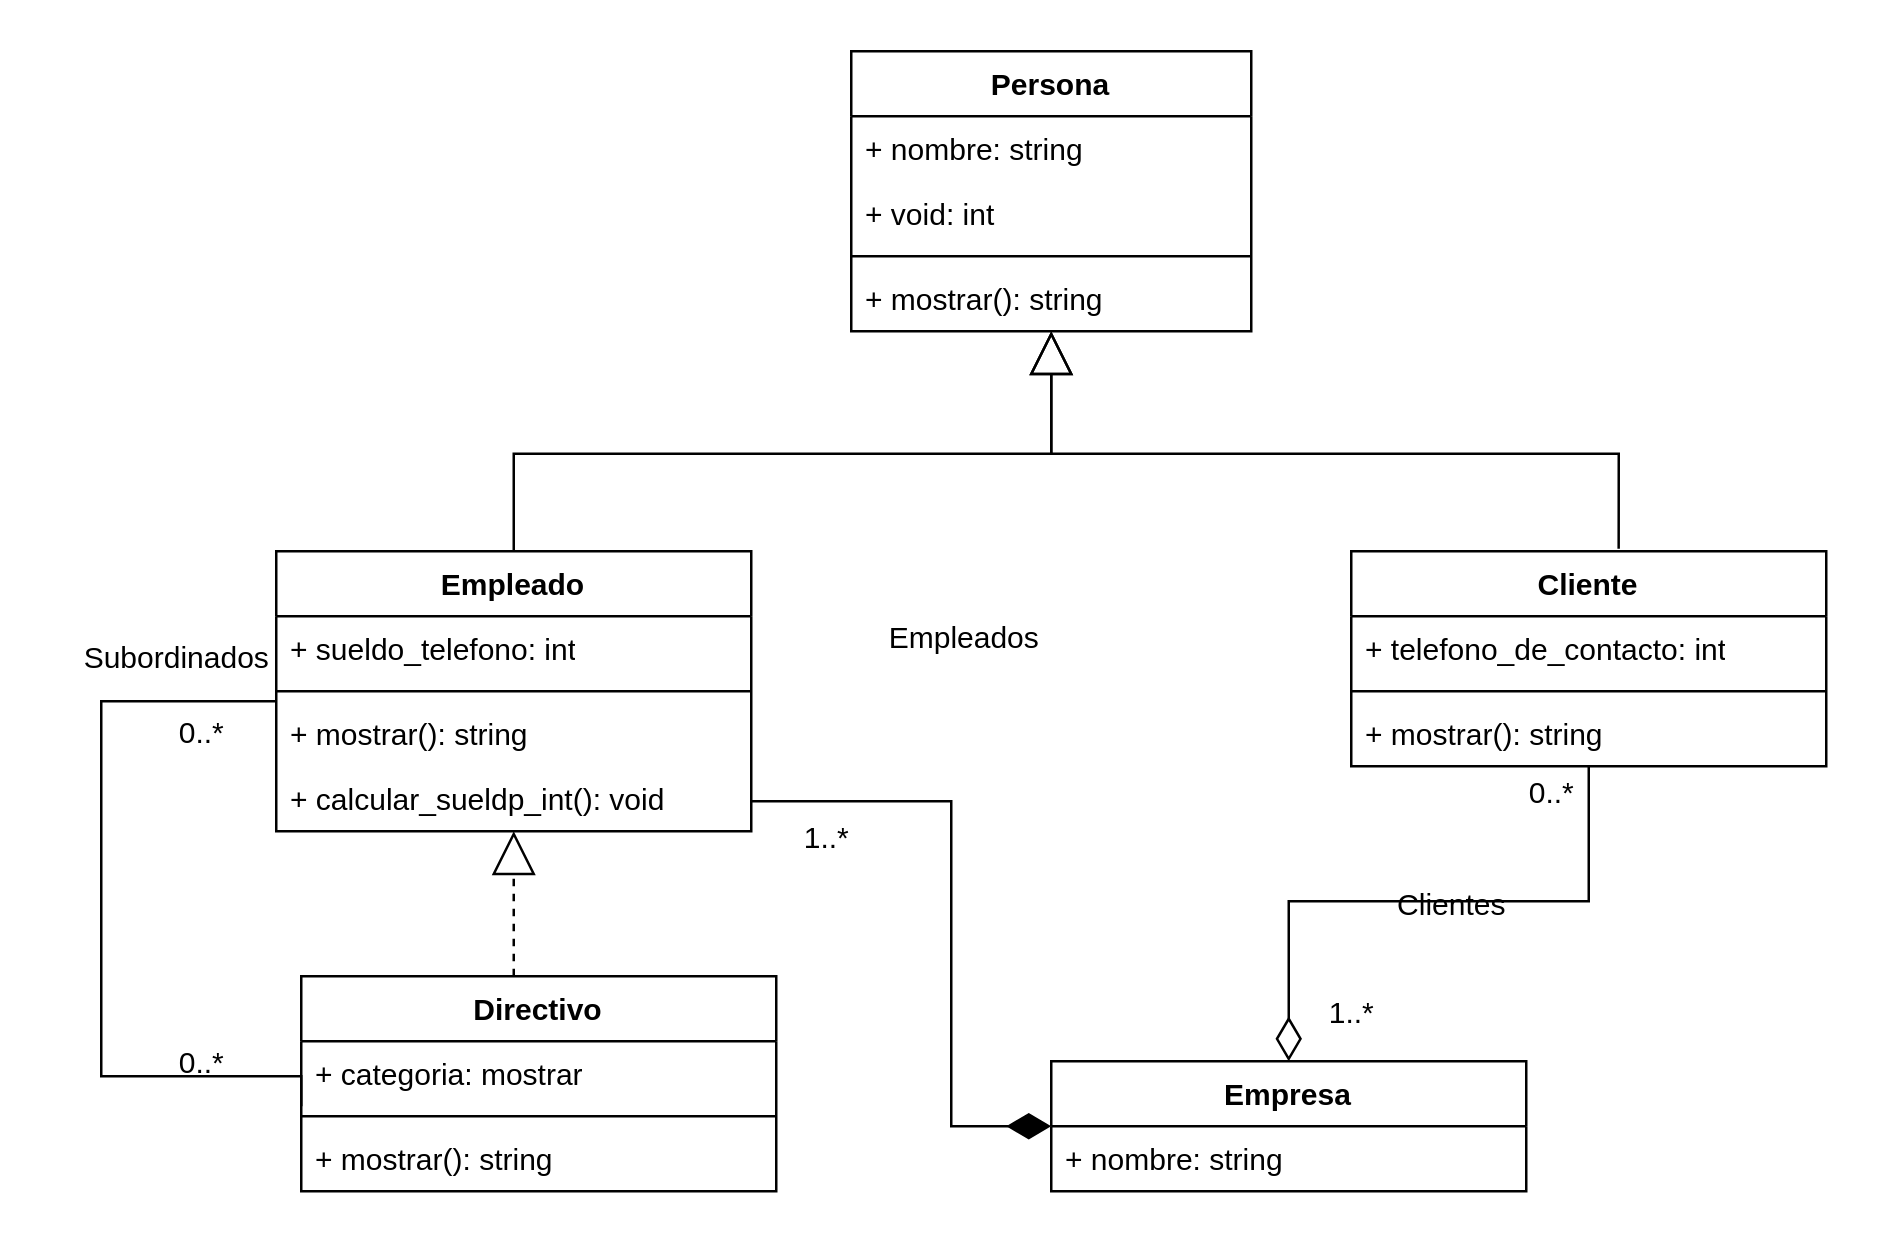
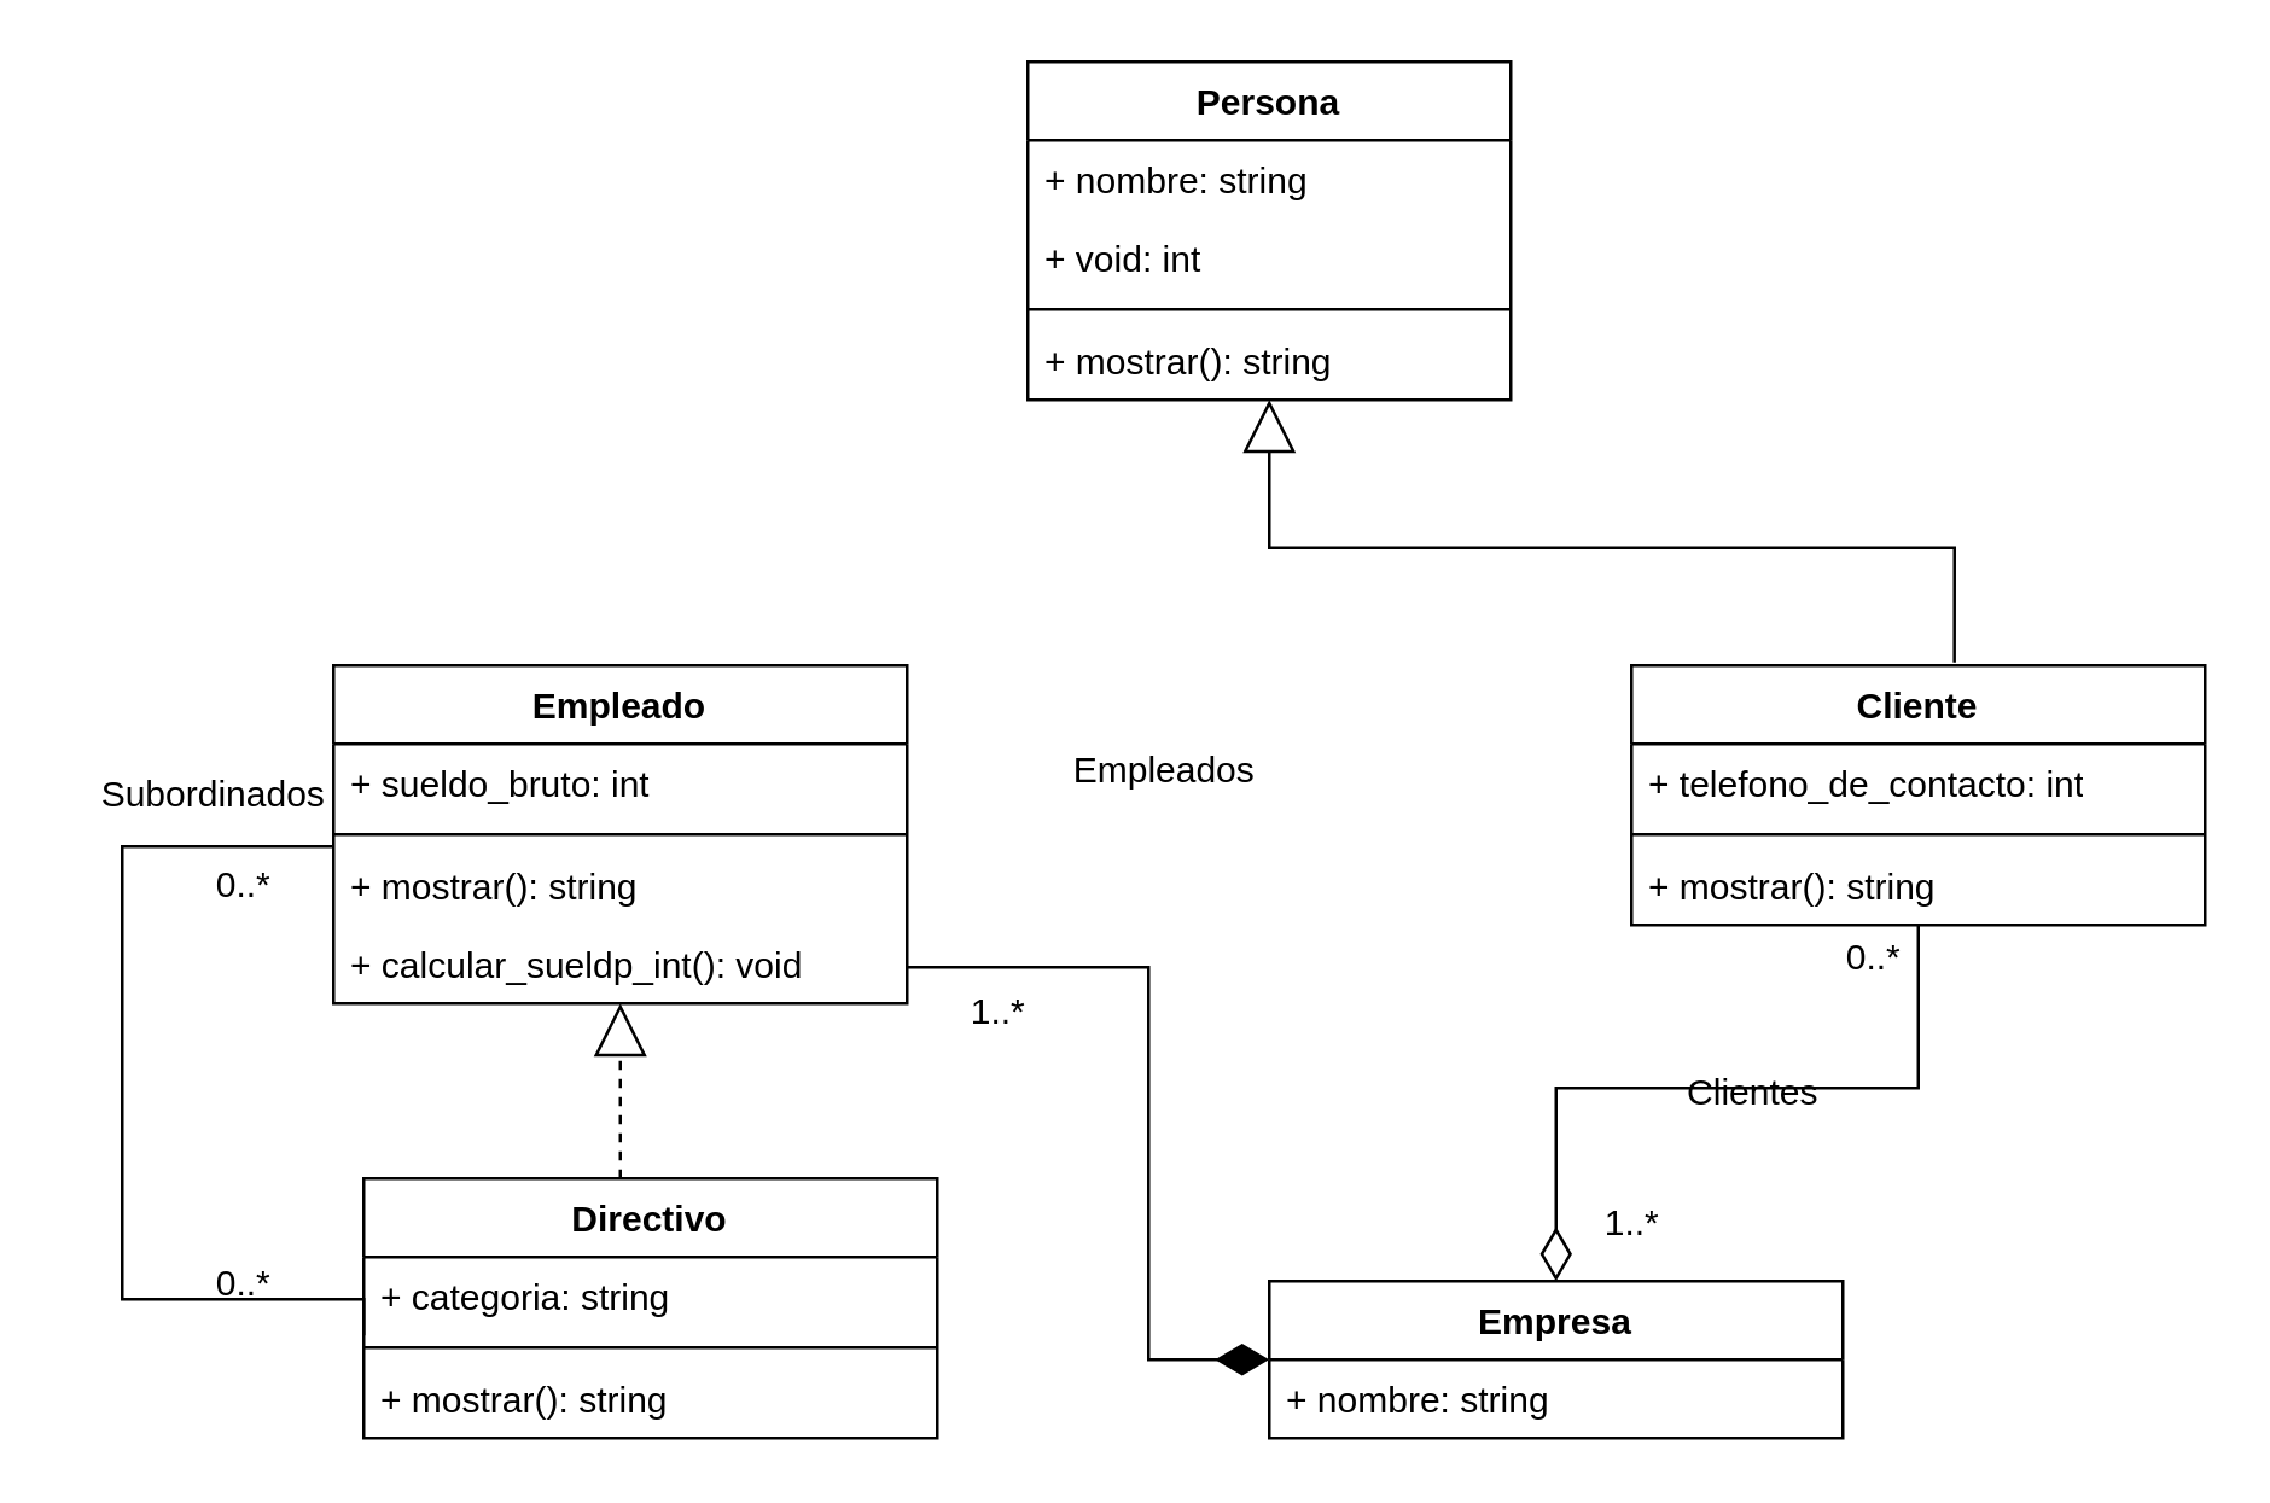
- <mxCell id="7" value="" style="edgeStyle=orthogonalEdgeStyle;rounded=0;orthogonalLoop=1;jettySize=auto;html=1;endSize=15;endArrow=block;endFill=0;exitX=0.5;exitY=0;exitDx=0;exitDy=0;" edge="1" parent="1" source="10" target="2"><mxGeometry relative="1" as="geometry"><mxPoint x="205" y="74" as="targetPoint" /></mxGeometry></mxCell>
- <mxCell id="11" value="+ sueldo_telefono: int&lt;br&gt;" style="text;strokeColor=none;fillColor=none;align=left;verticalAlign=top;spacingLeft=4;spacingRight=4;overflow=hidden;rotatable=0;points=[[0,0.5],[1,0.5]];portConstraint=eastwest;whiteSpace=wrap;html=1;" vertex="1" parent="10"><mxGeometry y="26" width="190" height="26" as="geometry" /></mxCell>
+ <mxCell id="11" value="+ sueldo_bruto: int&lt;br&gt;" style="text;strokeColor=none;fillColor=none;align=left;verticalAlign=top;spacingLeft=4;spacingRight=4;overflow=hidden;rotatable=0;points=[[0,0.5],[1,0.5]];portConstraint=eastwest;whiteSpace=wrap;html=1;" vertex="1" parent="10"><mxGeometry y="26" width="190" height="26" as="geometry" /></mxCell>
- <mxCell id="23" value="+ categoria: mostrar" style="text;strokeColor=none;fillColor=none;align=left;verticalAlign=top;spacingLeft=4;spacingRight=4;overflow=hidden;rotatable=0;points=[[0,0.5],[1,0.5]];portConstraint=eastwest;whiteSpace=wrap;html=1;" vertex="1" parent="22"><mxGeometry y="26" width="190" height="26" as="geometry" /></mxCell>
+ <mxCell id="23" value="+ categoria: string" style="text;strokeColor=none;fillColor=none;align=left;verticalAlign=top;spacingLeft=4;spacingRight=4;overflow=hidden;rotatable=0;points=[[0,0.5],[1,0.5]];portConstraint=eastwest;whiteSpace=wrap;html=1;" vertex="1" parent="22"><mxGeometry y="26" width="190" height="26" as="geometry" /></mxCell>
